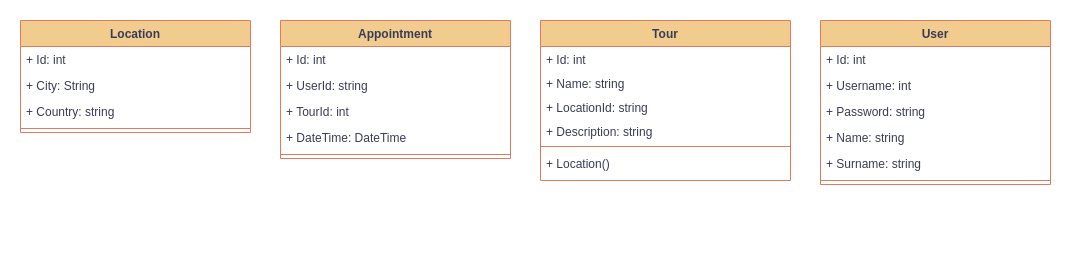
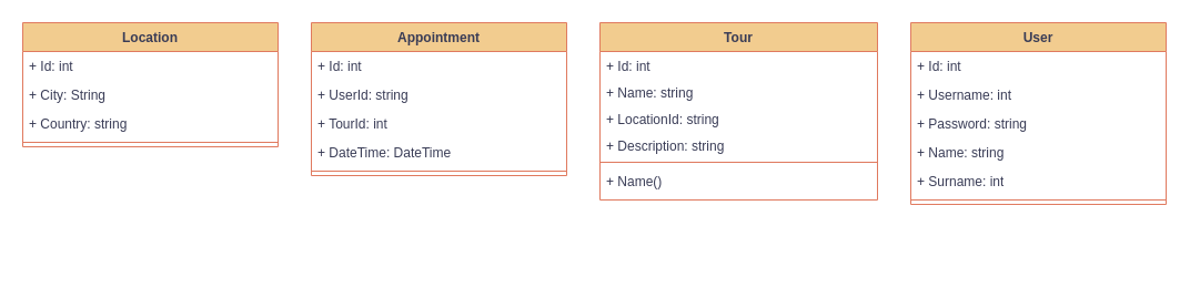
- <mxCell id="8" value="+ Location()" style="text;strokeColor=none;fillColor=none;align=left;verticalAlign=top;spacingLeft=4;spacingRight=4;overflow=hidden;rotatable=0;points=[[0,0.5],[1,0.5]];portConstraint=eastwest;whiteSpace=wrap;html=1;labelBackgroundColor=none;fontColor=#393C56;" vertex="1" parent="2"><mxGeometry y="130" width="250" height="30" as="geometry" /></mxCell>
+ <mxCell id="8" value="+ Name()" style="text;strokeColor=none;fillColor=none;align=left;verticalAlign=top;spacingLeft=4;spacingRight=4;overflow=hidden;rotatable=0;points=[[0,0.5],[1,0.5]];portConstraint=eastwest;whiteSpace=wrap;html=1;labelBackgroundColor=none;fontColor=#393C56;" vertex="1" parent="2"><mxGeometry y="130" width="250" height="30" as="geometry" /></mxCell>
- <mxCell id="27" value="+ Surname: string" style="text;strokeColor=none;fillColor=none;align=left;verticalAlign=top;spacingLeft=4;spacingRight=4;overflow=hidden;rotatable=0;points=[[0,0.5],[1,0.5]];portConstraint=eastwest;whiteSpace=wrap;html=1;labelBackgroundColor=none;fontColor=#393C56;" vertex="1" parent="22"><mxGeometry y="130" width="230" height="26" as="geometry" /></mxCell>
+ <mxCell id="27" value="+ Surname: int" style="text;strokeColor=none;fillColor=none;align=left;verticalAlign=top;spacingLeft=4;spacingRight=4;overflow=hidden;rotatable=0;points=[[0,0.5],[1,0.5]];portConstraint=eastwest;whiteSpace=wrap;html=1;labelBackgroundColor=none;fontColor=#393C56;" vertex="1" parent="22"><mxGeometry y="130" width="230" height="26" as="geometry" /></mxCell>
